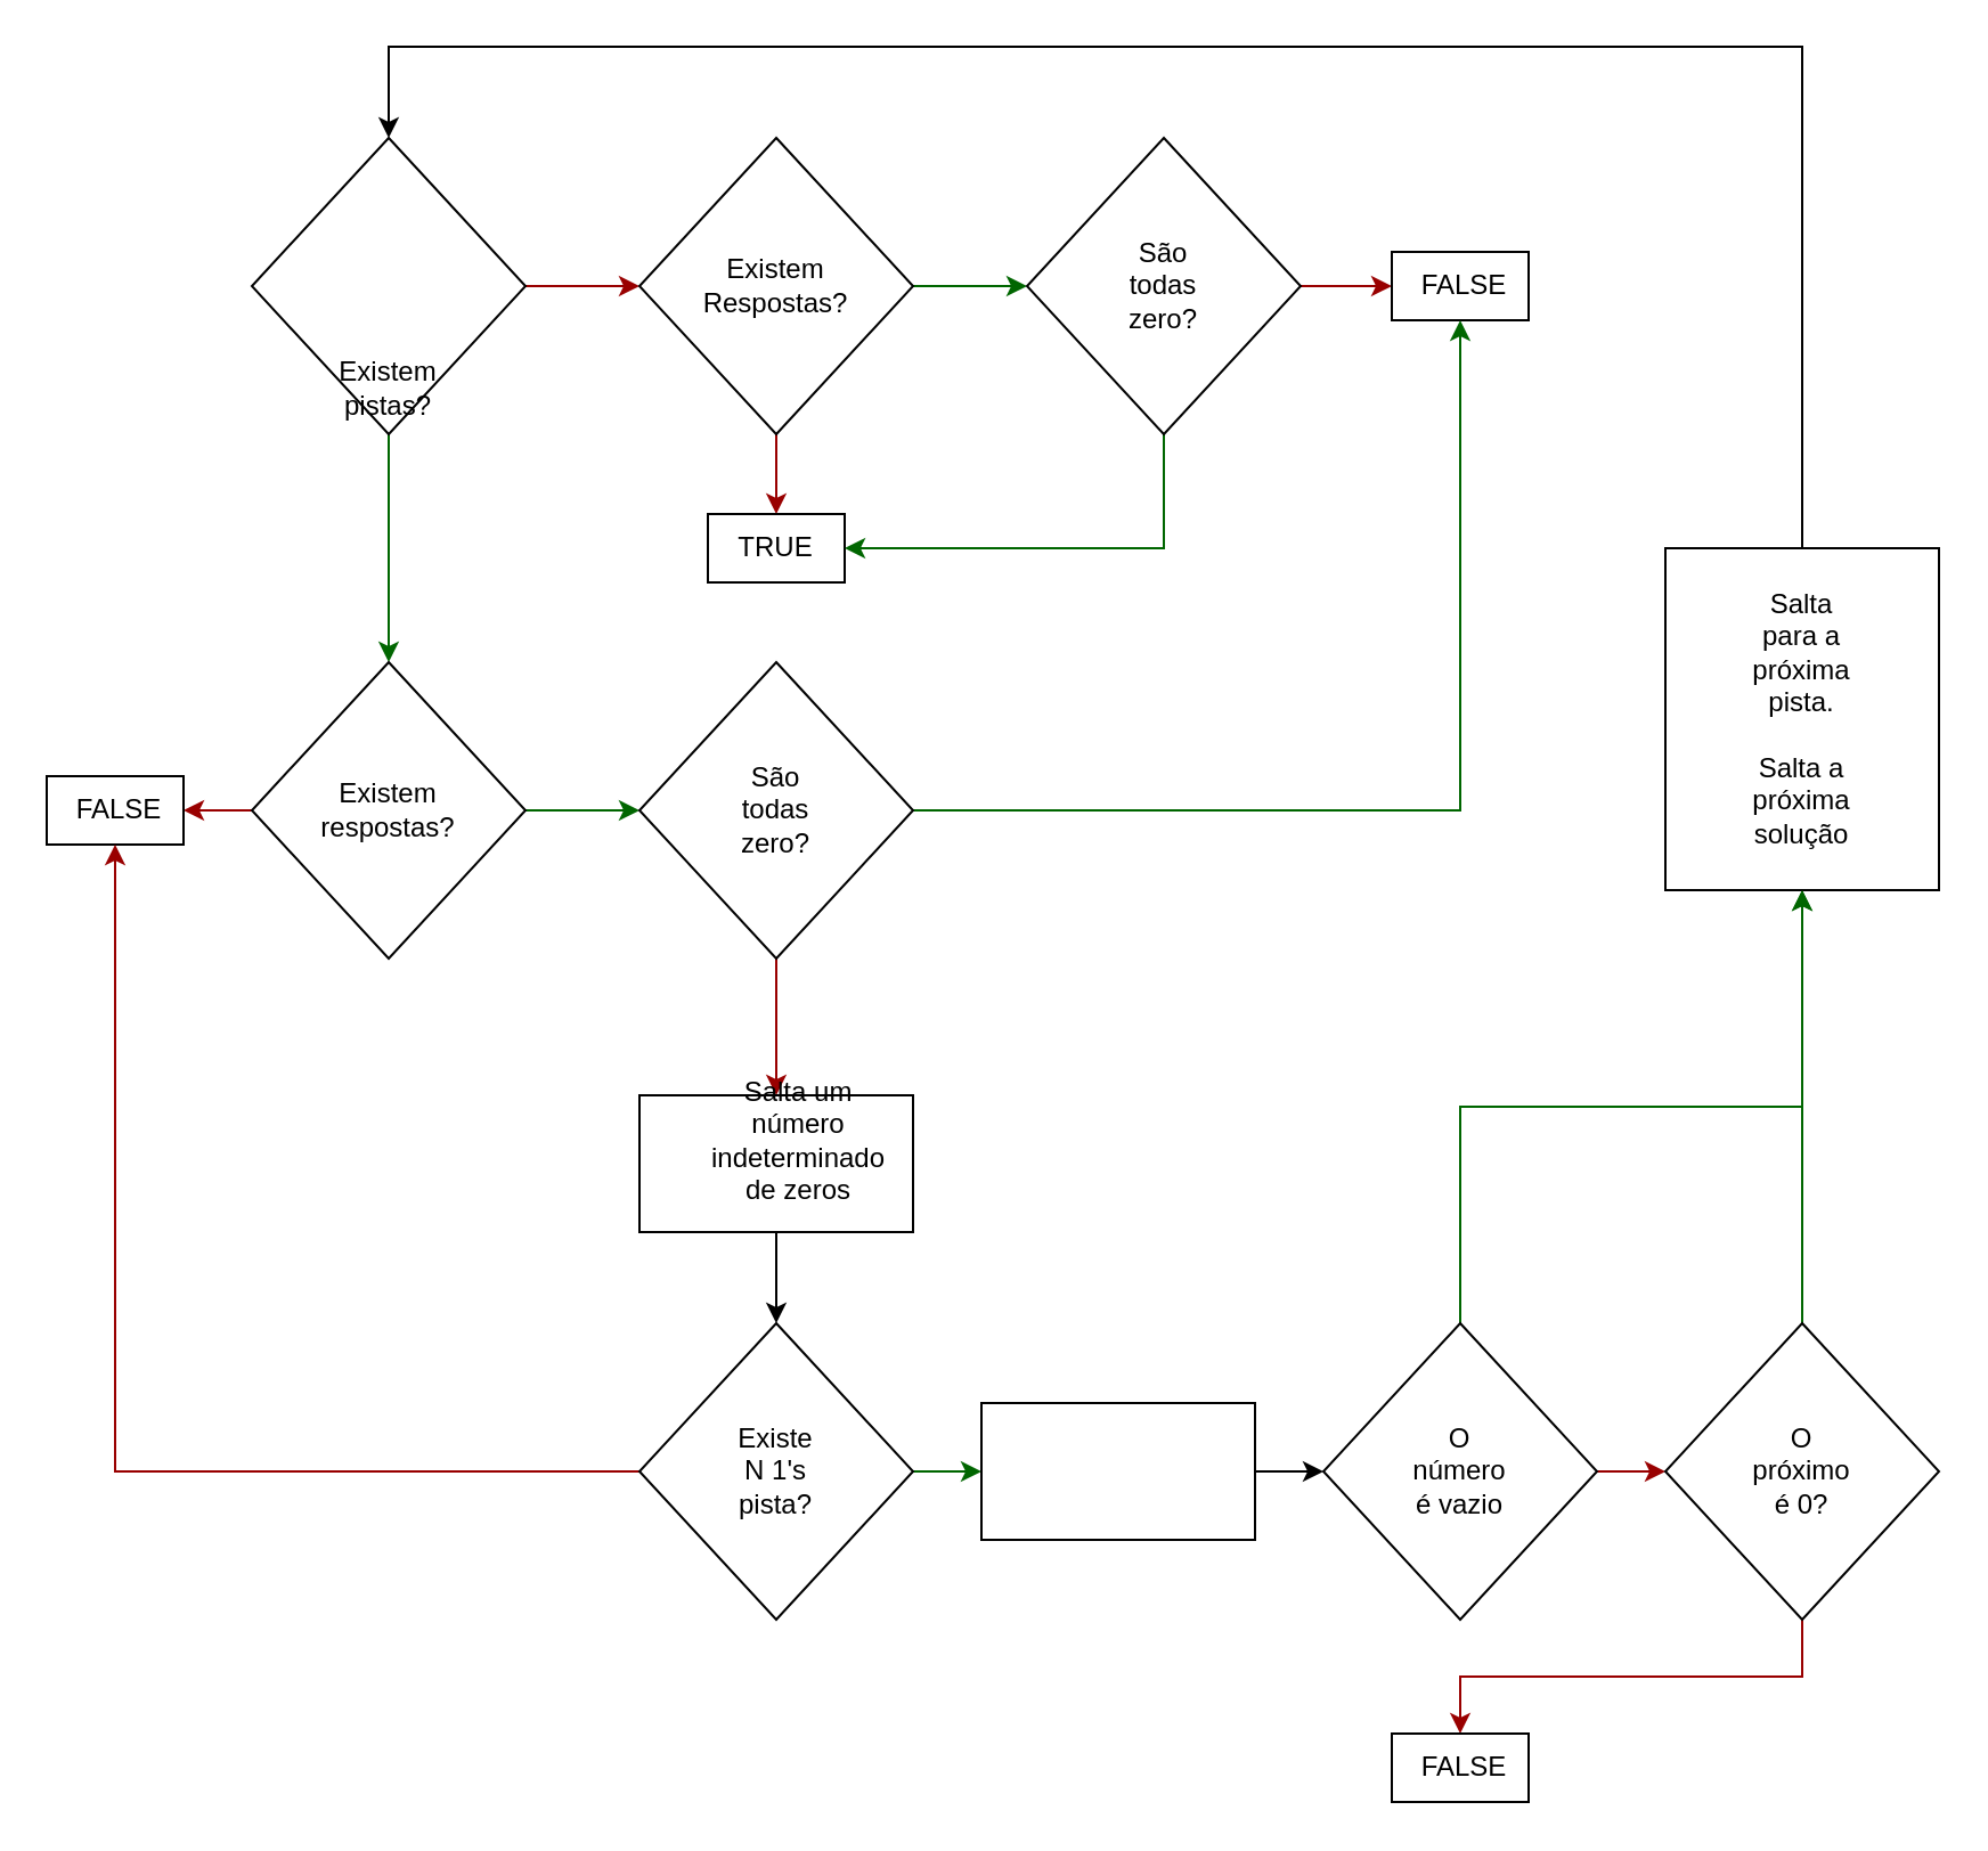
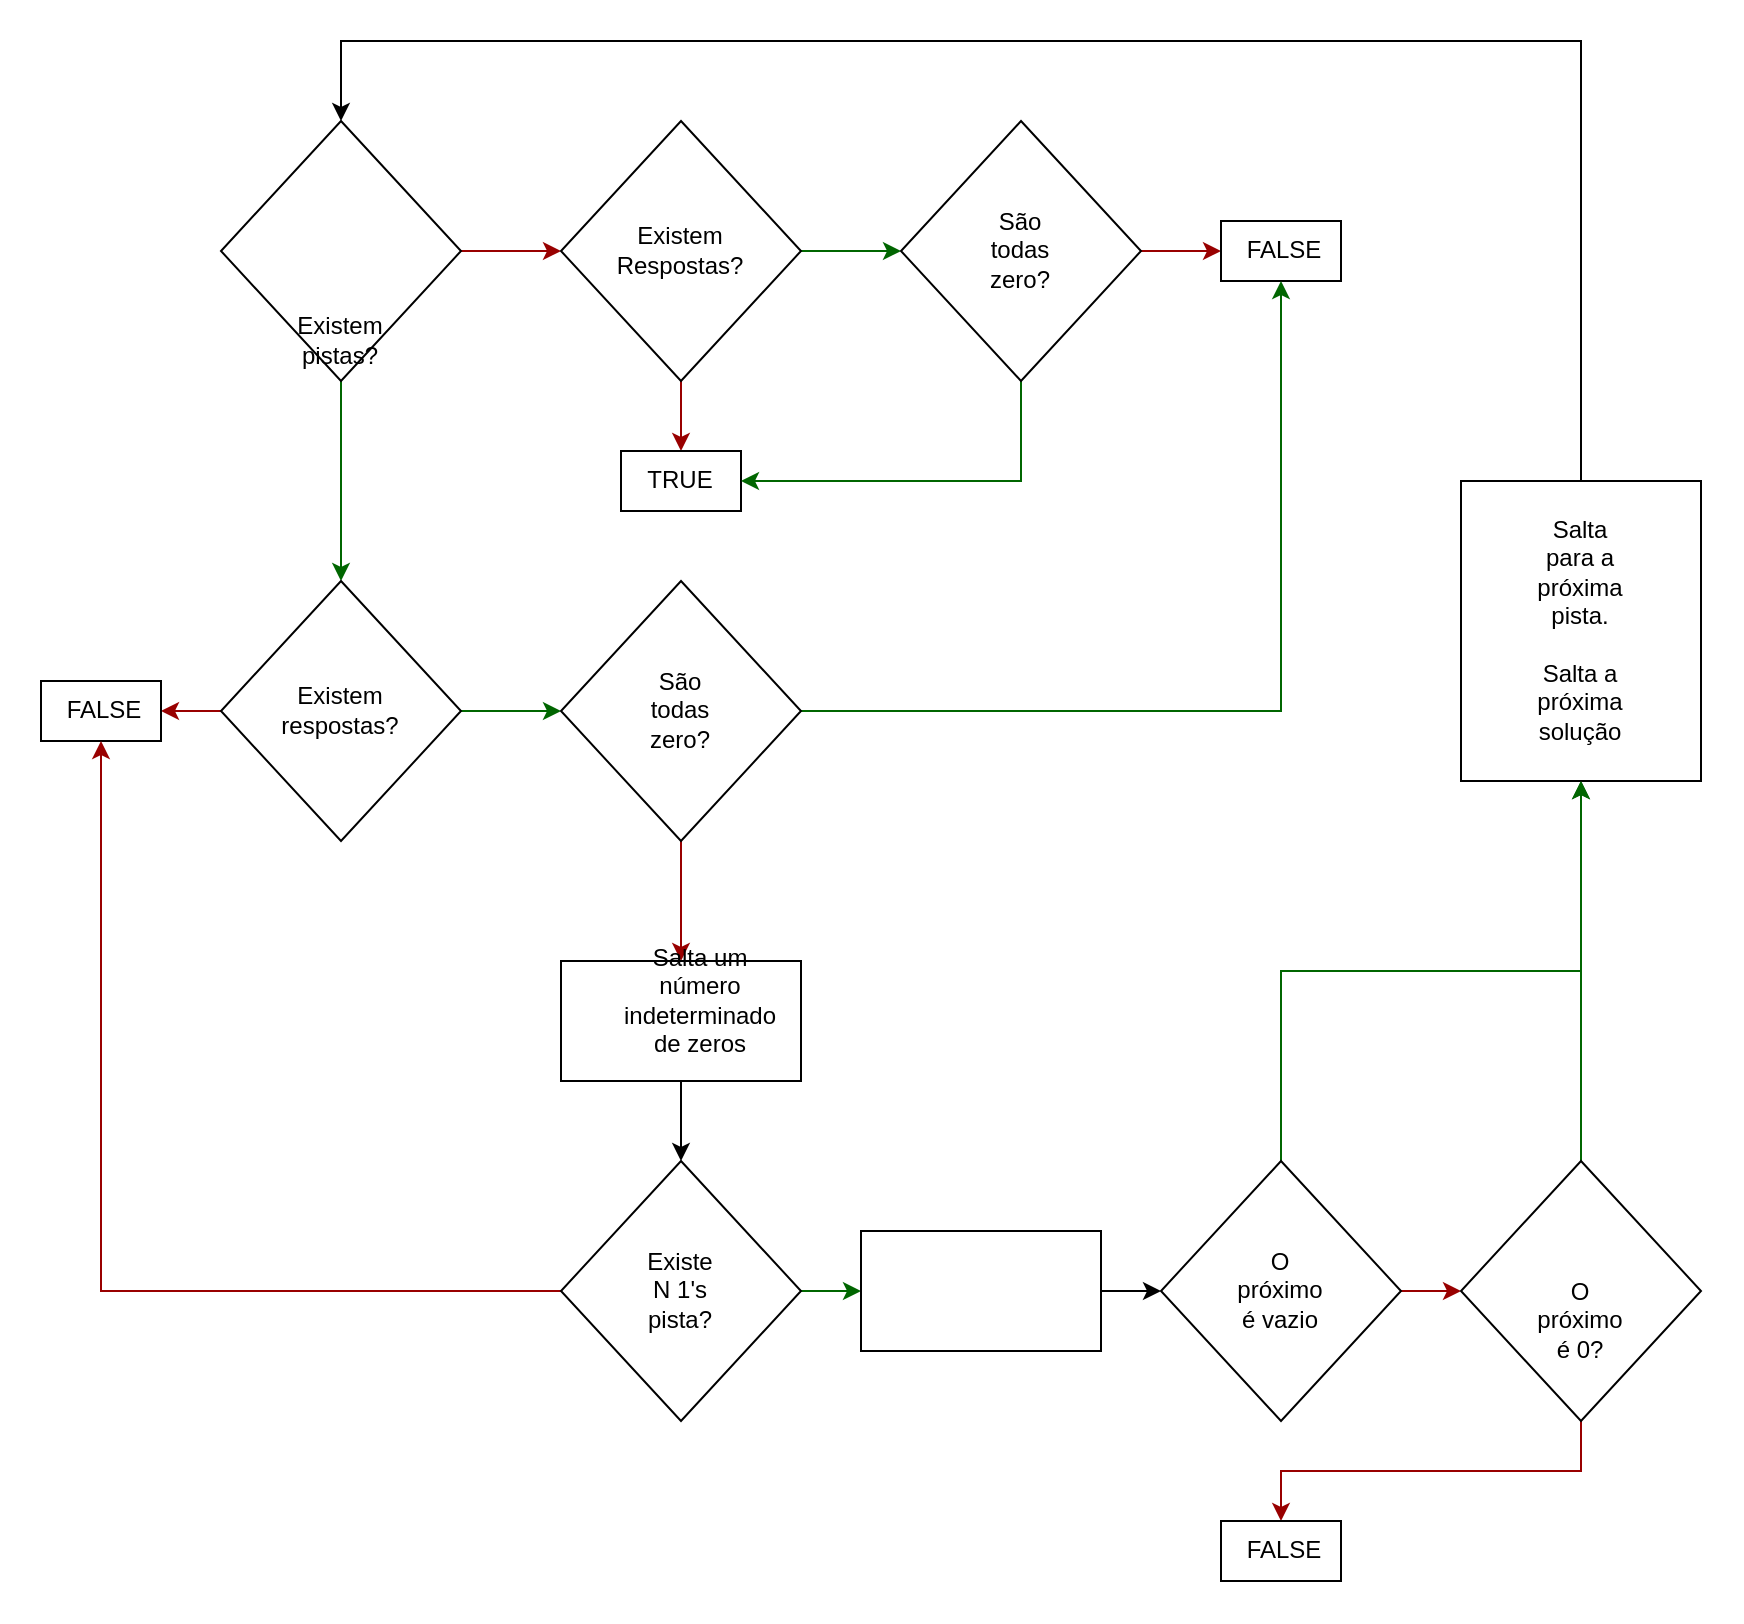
- <mxCell id="39" value="O número é vazio" style="text;html=1;strokeColor=none;fillColor=none;align=center;verticalAlign=middle;whiteSpace=wrap;rounded=0;" vertex="1" parent="1"><mxGeometry x="620" y="635" width="40" height="20" as="geometry" /></mxCell>
+ <mxCell id="39" value="O próximo é vazio" style="text;html=1;strokeColor=none;fillColor=none;align=center;verticalAlign=middle;whiteSpace=wrap;rounded=0;" vertex="1" parent="1"><mxGeometry x="620" y="635" width="40" height="20" as="geometry" /></mxCell>
- <mxCell id="49" value="O próximo é 0?" style="text;html=1;strokeColor=none;fillColor=none;align=center;verticalAlign=middle;whiteSpace=wrap;rounded=0;" vertex="1" parent="1"><mxGeometry x="770" y="635" width="40" height="20" as="geometry" /></mxCell>
+ <mxCell id="49" value="O próximo é 0?" style="text;html=1;strokeColor=none;fillColor=none;align=center;verticalAlign=middle;whiteSpace=wrap;rounded=0;" vertex="1" parent="1"><mxGeometry x="770" y="650" width="40" height="20" as="geometry" /></mxCell>
